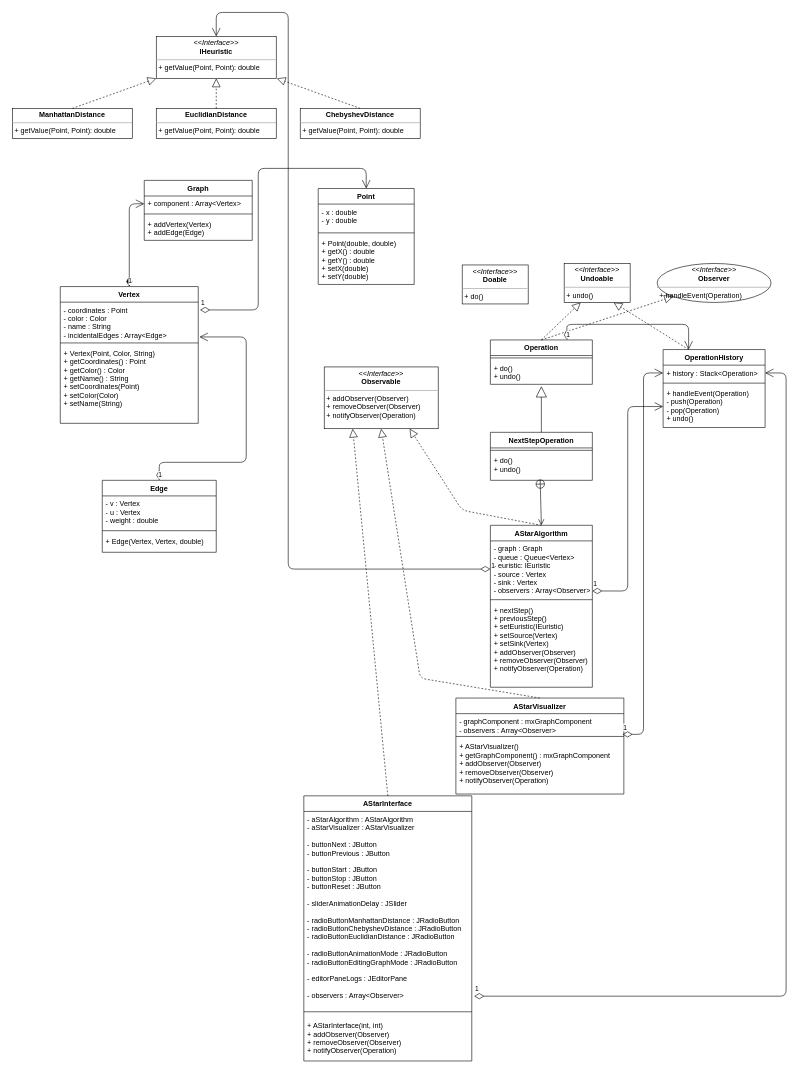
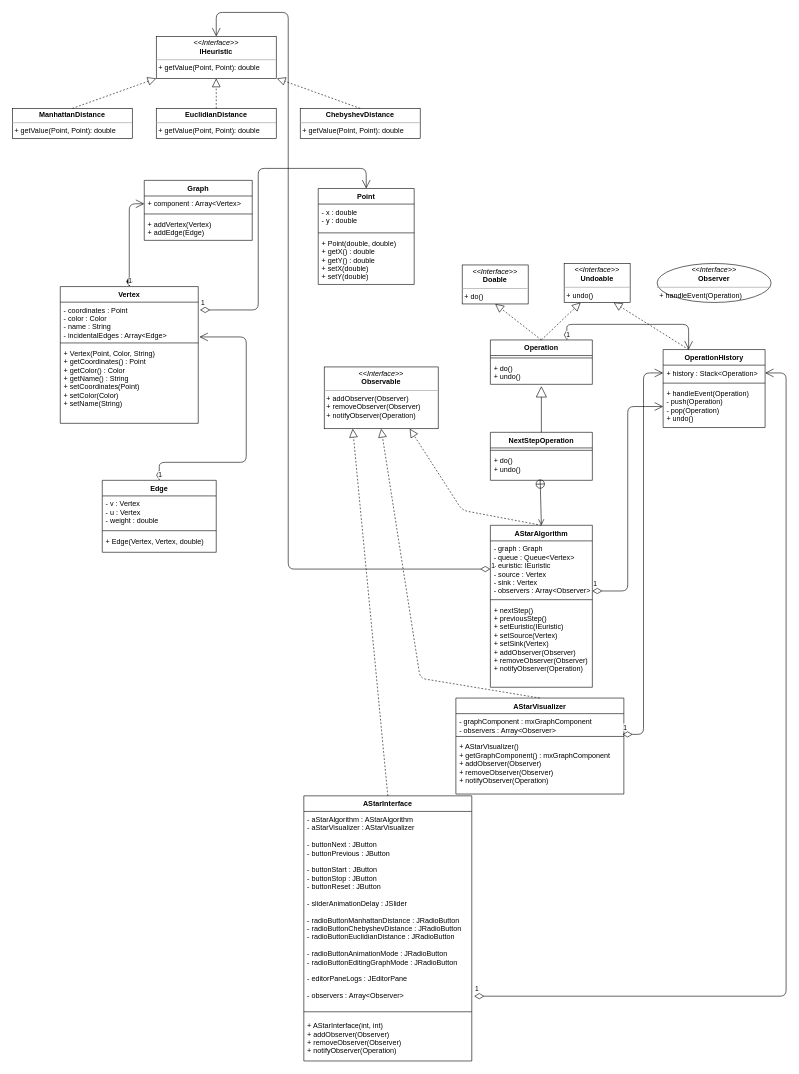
- <mxCell id="48" value="" style="endArrow=block;dashed=1;endFill=0;endSize=12;html=1;exitX=0.5;exitY=0;exitDx=0;exitDy=0;" edge="1" parent="1" source="45" target="61"><mxGeometry width="160" relative="1" as="geometry"><mxPoint x="70" y="1060" as="sourcePoint" /><mxPoint x="802" y="504" as="targetPoint" /></mxGeometry></mxCell>
+ <mxCell id="48" value="" style="endArrow=block;dashed=1;endFill=0;endSize=12;html=1;exitX=0.5;exitY=0;exitDx=0;exitDy=0;entryX=0.5;entryY=1;entryDx=0;entryDy=0;" edge="1" parent="1" source="45" target="63"><mxGeometry width="160" relative="1" as="geometry"><mxPoint x="70" y="1060" as="sourcePoint" /><mxPoint x="802" y="504" as="targetPoint" /></mxGeometry></mxCell>
